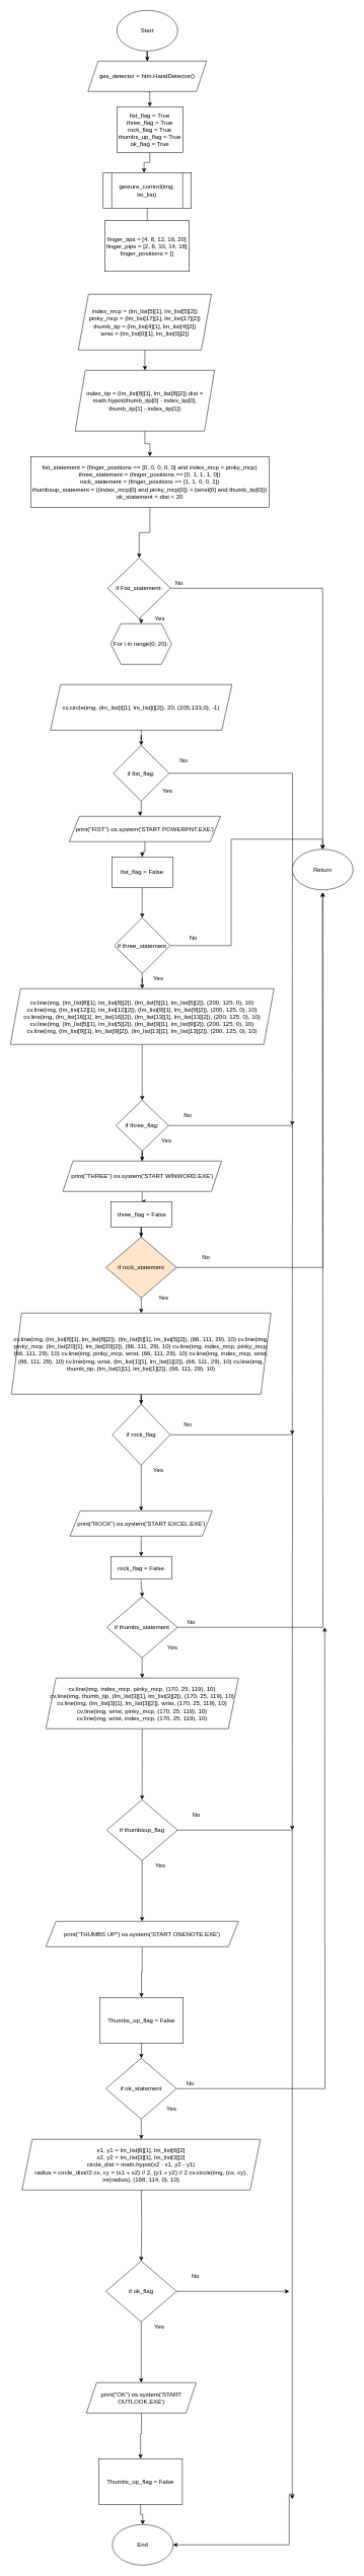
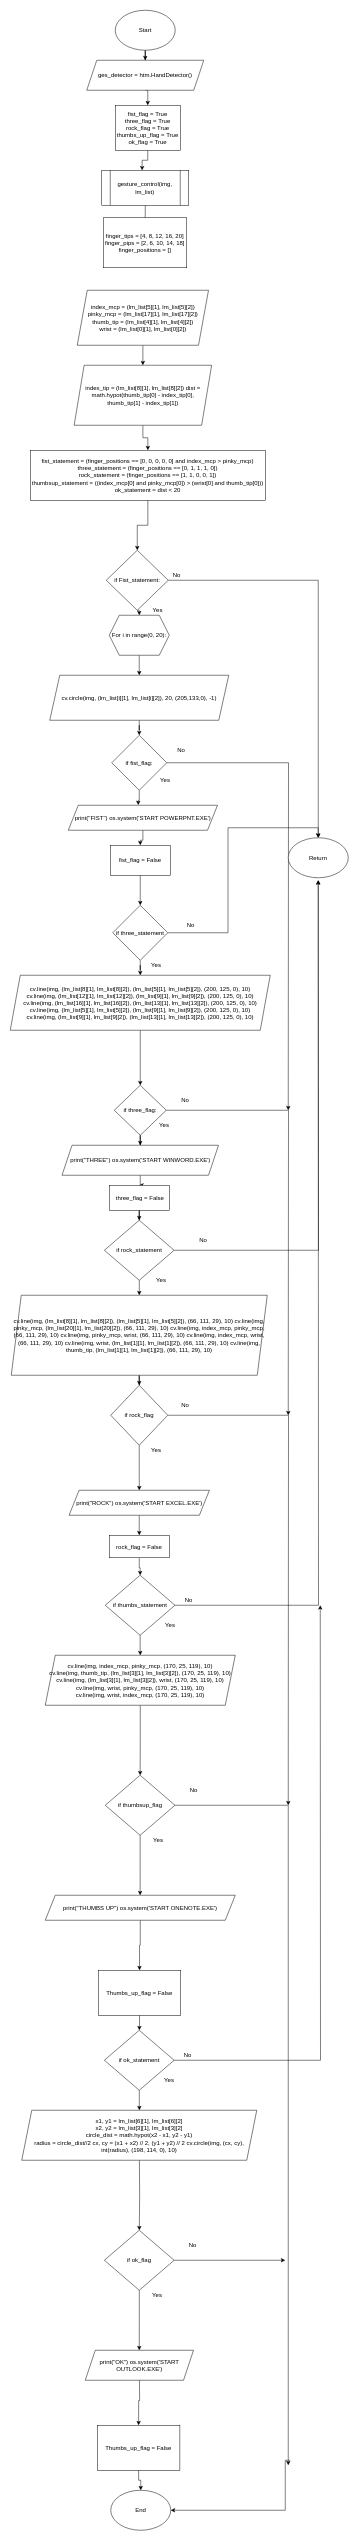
+ <mxCell id="16" style="edgeStyle=orthogonalEdgeStyle;rounded=0;orthogonalLoop=1;jettySize=auto;html=1;exitX=0.5;exitY=1;exitDx=0;exitDy=0;entryX=0.5;entryY=0;entryDx=0;entryDy=0;" edge="1" parent="1" source="17" target="19"><mxGeometry relative="1" as="geometry" /></mxCell>
- <mxCell id="41" value="if rock_statement" style="rhombus;whiteSpace=wrap;html=1;fillColor=#ffe6cc;" vertex="1" parent="1"><mxGeometry x="208.25" y="2440" width="139.5" height="120" as="geometry" /></mxCell>
+ <mxCell id="41" value="if rock_statement" style="rhombus;whiteSpace=wrap;html=1;" vertex="1" parent="1"><mxGeometry x="208.25" y="2440" width="139.5" height="120" as="geometry" /></mxCell>
